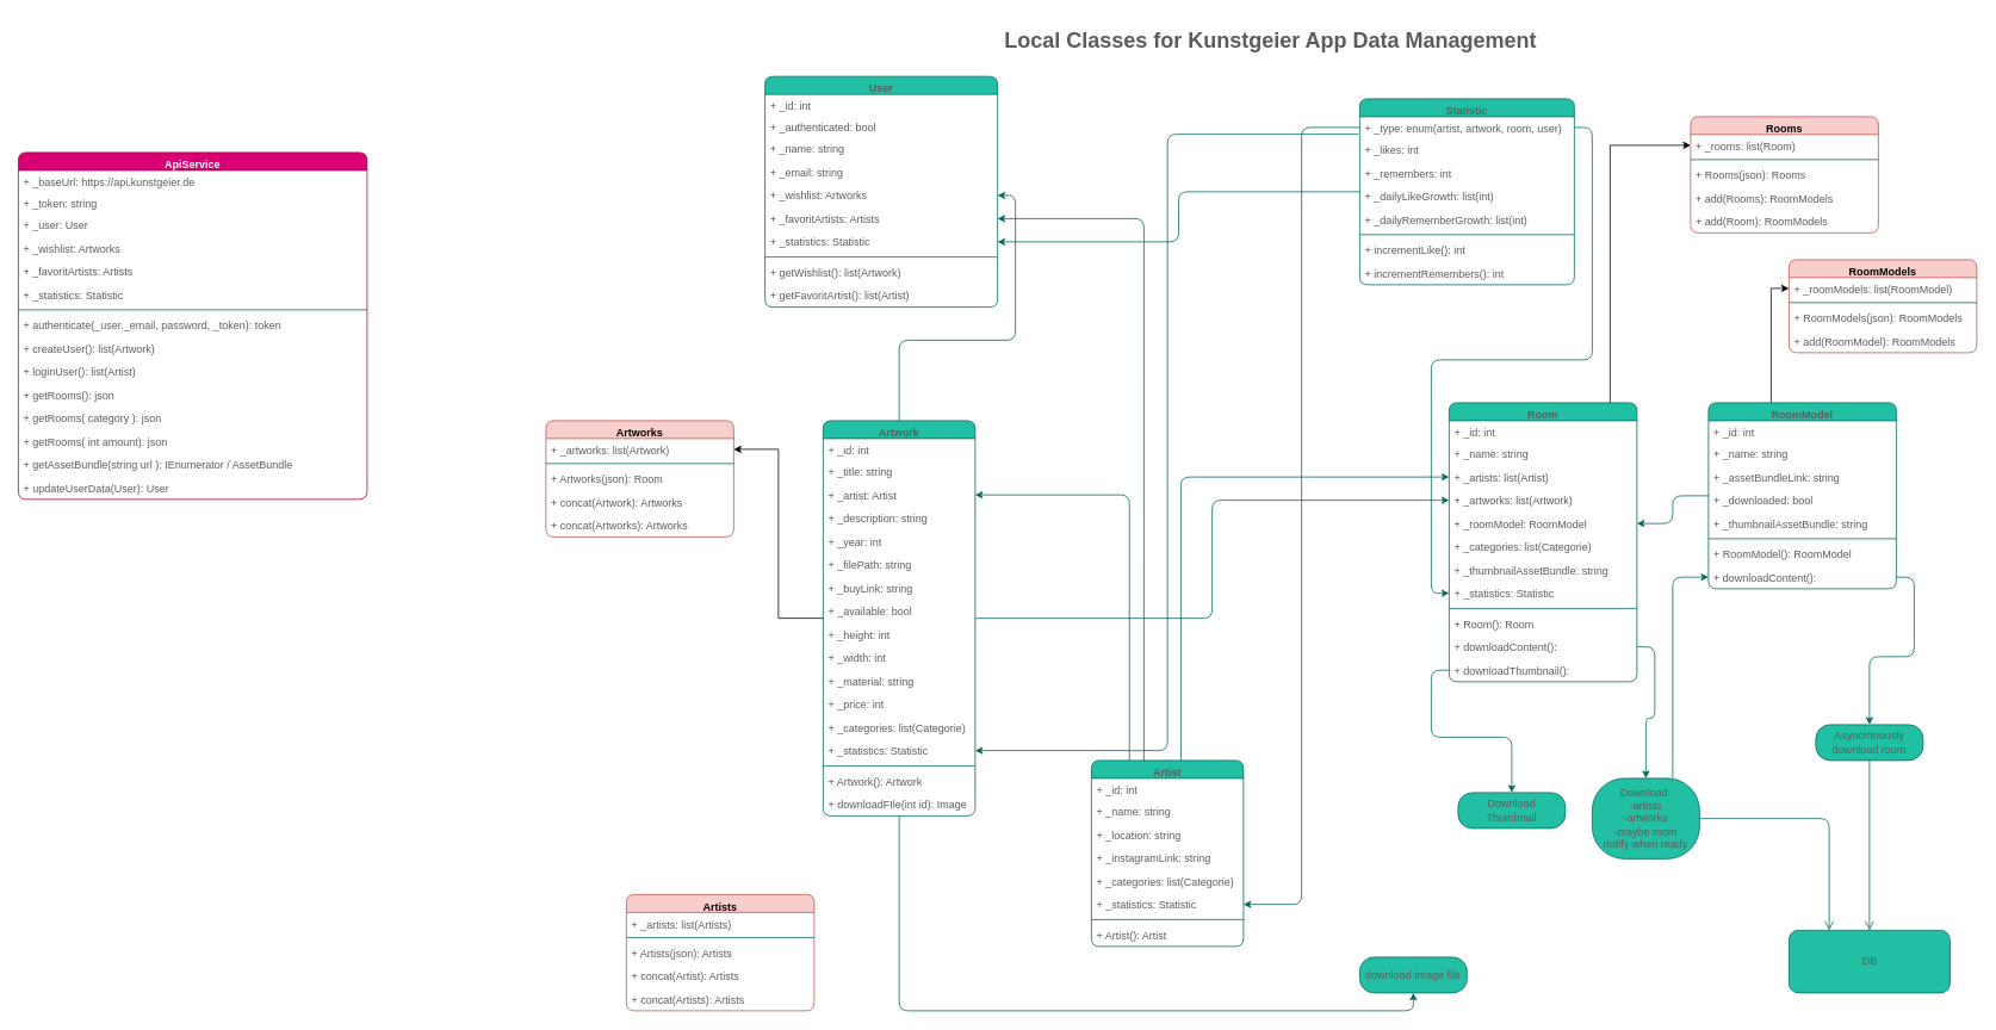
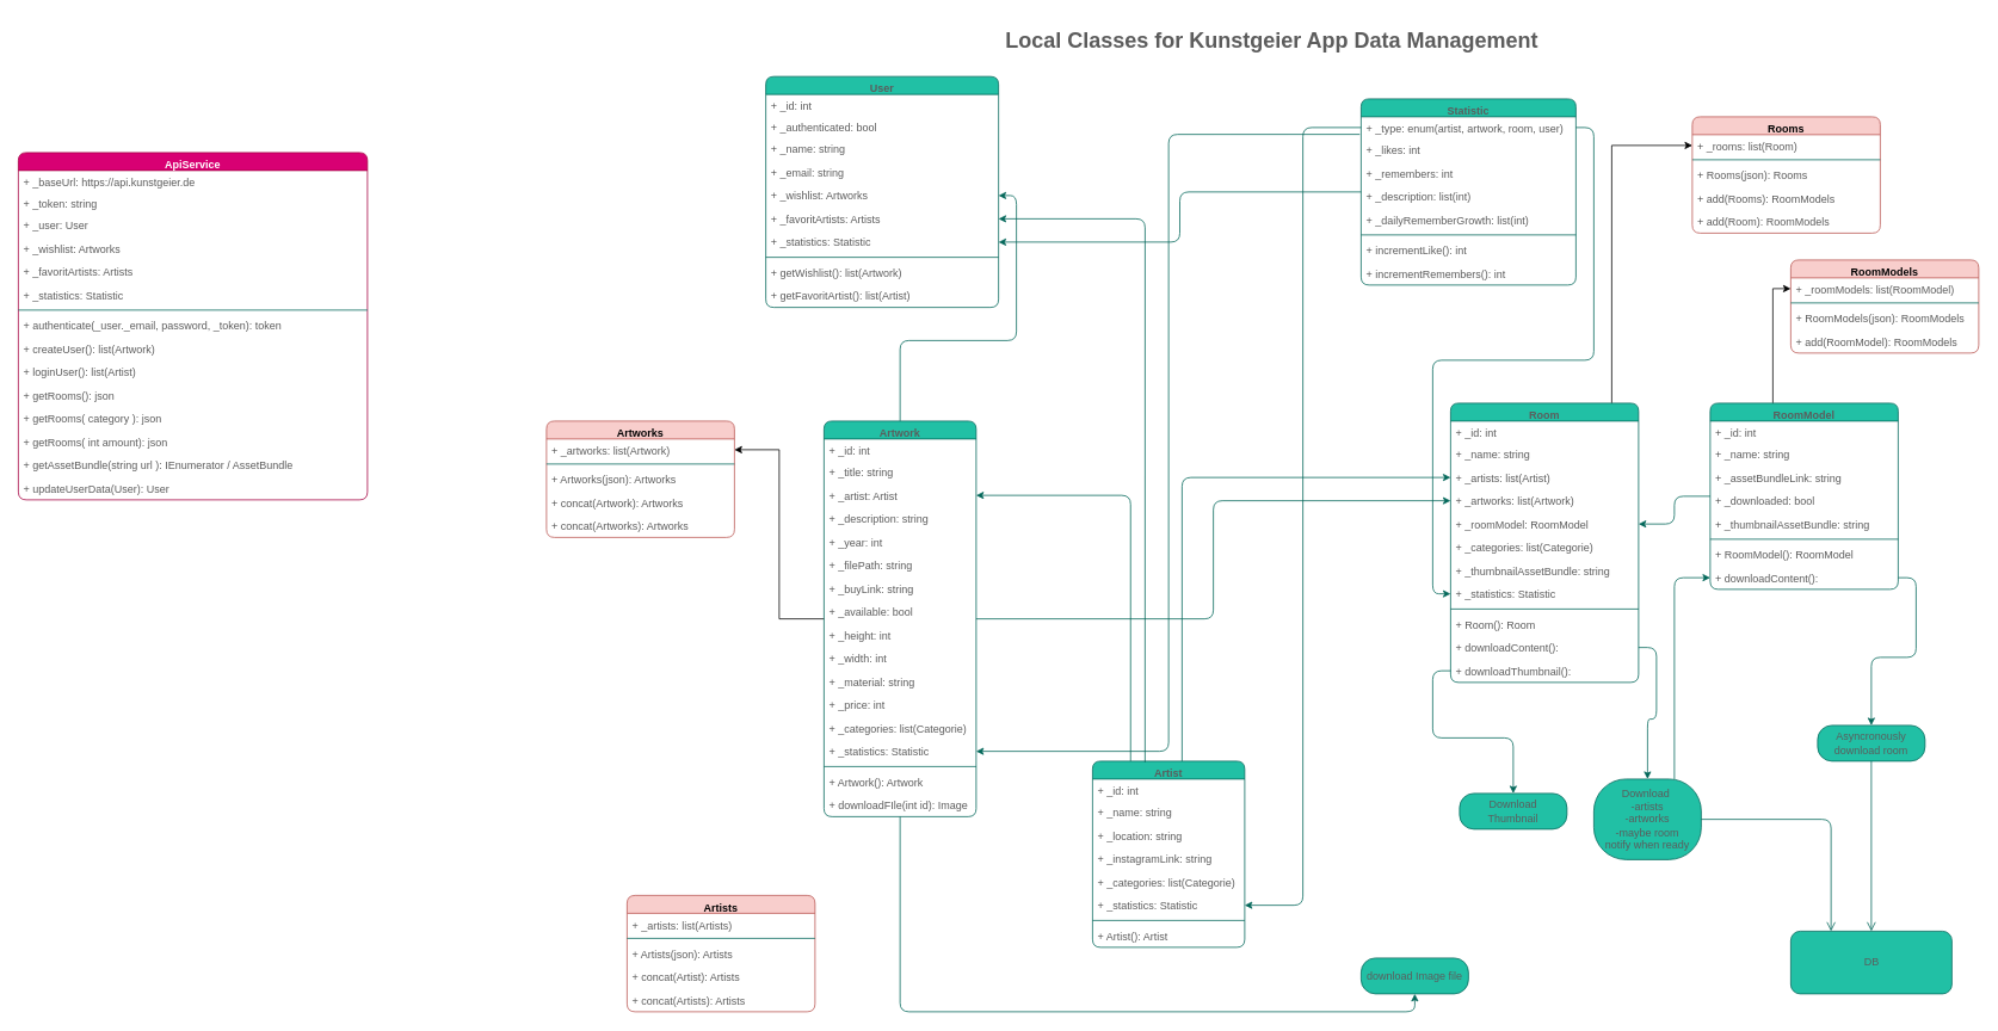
- <mxCell id="63" value="+ _dailyLikeGrowth: list(int)" style="text;strokeColor=none;fillColor=none;align=left;verticalAlign=top;spacingLeft=4;spacingRight=4;overflow=hidden;rotatable=0;points=[[0,0.5],[1,0.5]];portConstraint=eastwest;rounded=1;fontColor=#5C5C5C;" parent="59" vertex="1"><mxGeometry y="96" width="240" height="26" as="geometry" /></mxCell>
+ <mxCell id="63" value="+ _description: list(int)" style="text;strokeColor=none;fillColor=none;align=left;verticalAlign=top;spacingLeft=4;spacingRight=4;overflow=hidden;rotatable=0;points=[[0,0.5],[1,0.5]];portConstraint=eastwest;rounded=1;fontColor=#5C5C5C;" parent="59" vertex="1"><mxGeometry y="96" width="240" height="26" as="geometry" /></mxCell>
- <mxCell id="100" value="+ Artworks(json): Room" style="text;strokeColor=none;fillColor=none;align=left;verticalAlign=top;spacingLeft=4;spacingRight=4;overflow=hidden;rotatable=0;points=[[0,0.5],[1,0.5]];portConstraint=eastwest;rounded=1;fontColor=#5C5C5C;" vertex="1" parent="97"><mxGeometry y="52" width="210" height="26" as="geometry" /></mxCell>
+ <mxCell id="100" value="+ Artworks(json): Artworks" style="text;strokeColor=none;fillColor=none;align=left;verticalAlign=top;spacingLeft=4;spacingRight=4;overflow=hidden;rotatable=0;points=[[0,0.5],[1,0.5]];portConstraint=eastwest;rounded=1;fontColor=#5C5C5C;" vertex="1" parent="97"><mxGeometry y="52" width="210" height="26" as="geometry" /></mxCell>
